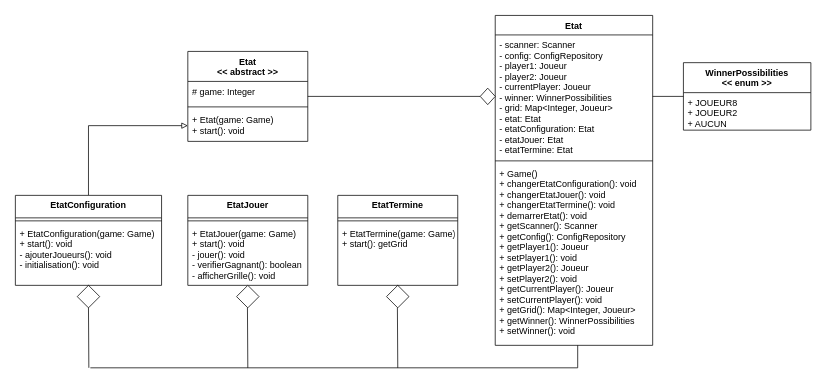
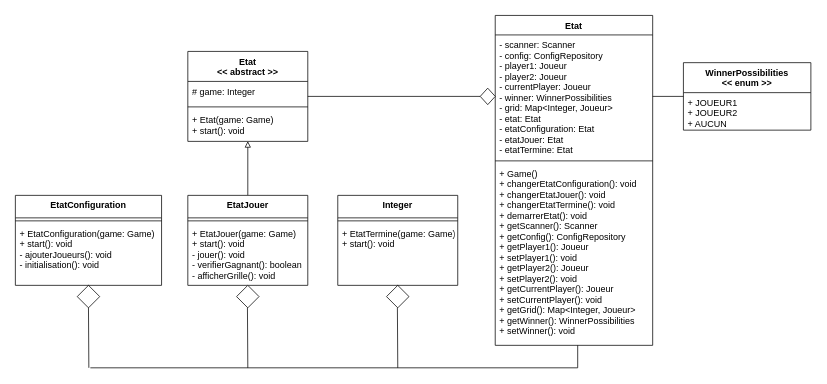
- <mxCell id="8" value="+ JOUEUR8&#10;+ JOUEUR2&#10;+ AUCUN" style="text;strokeColor=none;fillColor=none;align=left;verticalAlign=top;spacingLeft=4;spacingRight=4;overflow=hidden;rotatable=0;points=[[0,0.5],[1,0.5]];portConstraint=eastwest;" vertex="1" parent="7"><mxGeometry y="40" width="170" height="50" as="geometry" /></mxCell>
+ <mxCell id="8" value="+ JOUEUR1&#10;+ JOUEUR2&#10;+ AUCUN" style="text;strokeColor=none;fillColor=none;align=left;verticalAlign=top;spacingLeft=4;spacingRight=4;overflow=hidden;rotatable=0;points=[[0,0.5],[1,0.5]];portConstraint=eastwest;" vertex="1" parent="7"><mxGeometry y="40" width="170" height="50" as="geometry" /></mxCell>
- <mxCell id="17" style="edgeStyle=orthogonalEdgeStyle;rounded=0;orthogonalLoop=1;jettySize=auto;html=1;endArrow=block;endFill=0;" edge="1" parent="1" source="18" target="12"><mxGeometry relative="1" as="geometry" /></mxCell>
+ <mxCell id="21" style="edgeStyle=orthogonalEdgeStyle;rounded=0;orthogonalLoop=1;jettySize=auto;html=1;entryX=0.5;entryY=0.993;entryDx=0;entryDy=0;entryPerimeter=0;endArrow=block;endFill=0;" edge="1" parent="1" source="22" target="12"><mxGeometry relative="1" as="geometry" /></mxCell>
- <mxCell id="25" value="EtatTermine" style="swimlane;fontStyle=1;align=center;verticalAlign=top;childLayout=stackLayout;horizontal=1;startSize=30;horizontalStack=0;resizeParent=1;resizeParentMax=0;resizeLast=0;collapsible=1;marginBottom=0;" vertex="1" parent="1"><mxGeometry x="450" y="260" width="160" height="120" as="geometry" /></mxCell>
+ <mxCell id="25" value="Integer" style="swimlane;fontStyle=1;align=center;verticalAlign=top;childLayout=stackLayout;horizontal=1;startSize=30;horizontalStack=0;resizeParent=1;resizeParentMax=0;resizeLast=0;collapsible=1;marginBottom=0;" vertex="1" parent="1"><mxGeometry x="450" y="260" width="160" height="120" as="geometry" /></mxCell>
- <mxCell id="27" value="+ EtatTermine(game: Game)&#10;+ start(): getGrid&#10;" style="text;strokeColor=none;fillColor=none;align=left;verticalAlign=top;spacingLeft=4;spacingRight=4;overflow=hidden;rotatable=0;points=[[0,0.5],[1,0.5]];portConstraint=eastwest;" vertex="1" parent="25"><mxGeometry y="38" width="160" height="82" as="geometry" /></mxCell>
+ <mxCell id="27" value="+ EtatTermine(game: Game)&#10;+ start(): void&#10;" style="text;strokeColor=none;fillColor=none;align=left;verticalAlign=top;spacingLeft=4;spacingRight=4;overflow=hidden;rotatable=0;points=[[0,0.5],[1,0.5]];portConstraint=eastwest;" vertex="1" parent="25"><mxGeometry y="38" width="160" height="82" as="geometry" /></mxCell>
